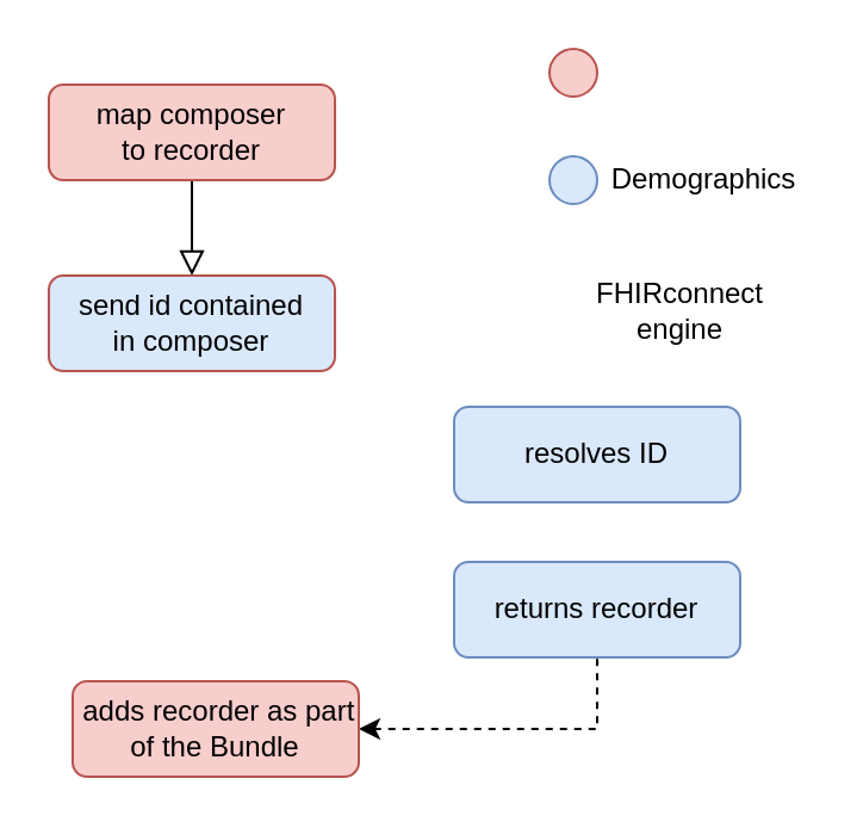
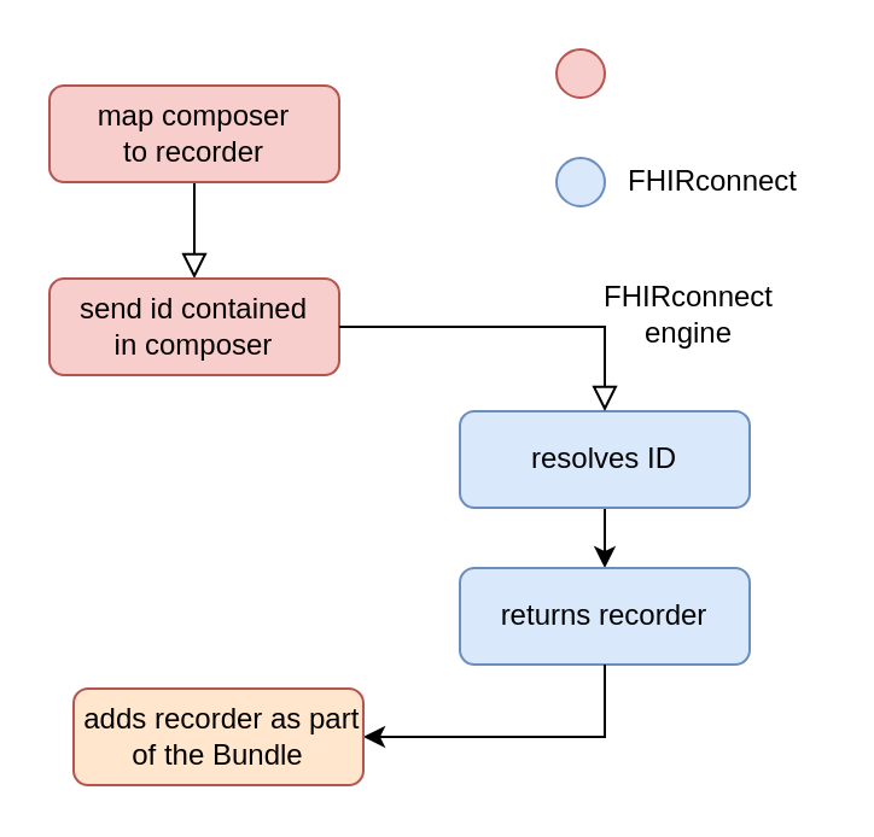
- <mxCell id="14" value="Demographics" style="text;html=1;align=center;verticalAlign=middle;whiteSpace=wrap;rounded=0;" vertex="1" parent="1"><mxGeometry x="250" y="60" width="90" height="30" as="geometry" /></mxCell>
+ <mxCell id="14" value="FHIRconnect" style="text;html=1;align=center;verticalAlign=middle;whiteSpace=wrap;rounded=0;" vertex="1" parent="1"><mxGeometry x="250" y="60" width="90" height="30" as="geometry" /></mxCell>
- <mxCell id="4" value="send id contained&lt;br&gt;in composer" style="rounded=1;whiteSpace=wrap;html=1;fontSize=12;glass=0;strokeWidth=1;shadow=0;fillColor=#dae8fc;strokeColor=#b85450;" vertex="1" parent="1"><mxGeometry x="20" y="115" width="120" height="40" as="geometry" /></mxCell>
+ <mxCell id="4" value="send id contained&lt;br&gt;in composer" style="rounded=1;whiteSpace=wrap;html=1;fontSize=12;glass=0;strokeWidth=1;shadow=0;fillColor=#f8cecc;strokeColor=#b85450;" vertex="1" parent="1"><mxGeometry x="20" y="115" width="120" height="40" as="geometry" /></mxCell>
+ <mxCell id="10" value="" style="rounded=0;html=1;jettySize=auto;orthogonalLoop=1;fontSize=11;endArrow=block;endFill=0;endSize=8;strokeWidth=1;shadow=0;labelBackgroundColor=none;edgeStyle=orthogonalEdgeStyle;exitX=1;exitY=0.5;exitDx=0;exitDy=0;entryX=0.5;entryY=0;entryDx=0;entryDy=0;" edge="1" parent="1" source="4" target="6"><mxGeometry relative="1" as="geometry"><mxPoint x="90" y="75" as="sourcePoint" /><mxPoint x="90" y="125" as="targetPoint" /></mxGeometry></mxCell>
+ <mxCell id="5" value="" style="edgeStyle=orthogonalEdgeStyle;rounded=0;orthogonalLoop=1;jettySize=auto;html=1;" edge="1" parent="1" source="6" target="7"><mxGeometry relative="1" as="geometry" /></mxCell>
- <mxCell id="9" value="&amp;nbsp;adds recorder as part of the Bundle" style="rounded=1;whiteSpace=wrap;html=1;fontSize=12;glass=0;strokeWidth=1;shadow=0;fillColor=#f8cecc;strokeColor=#b85450;" vertex="1" parent="1"><mxGeometry x="30" y="285" width="120" height="40" as="geometry" /></mxCell>
+ <mxCell id="9" value="&amp;nbsp;adds recorder as part of the Bundle" style="rounded=1;whiteSpace=wrap;html=1;fontSize=12;glass=0;strokeWidth=1;shadow=0;fillColor=#ffe6cc;strokeColor=#b85450;" vertex="1" parent="1"><mxGeometry x="30" y="285" width="120" height="40" as="geometry" /></mxCell>
- <mxCell id="8" value="" style="edgeStyle=orthogonalEdgeStyle;rounded=0;orthogonalLoop=1;jettySize=auto;html=1;endArrow=none;endFill=0;startArrow=classic;startFill=1;dashed=1;" edge="1" parent="1" source="9" target="7"><mxGeometry relative="1" as="geometry" /></mxCell>
+ <mxCell id="8" value="" style="edgeStyle=orthogonalEdgeStyle;rounded=0;orthogonalLoop=1;jettySize=auto;html=1;endArrow=none;endFill=0;startArrow=classic;startFill=1;" edge="1" parent="1" source="9" target="7"><mxGeometry relative="1" as="geometry" /></mxCell>
